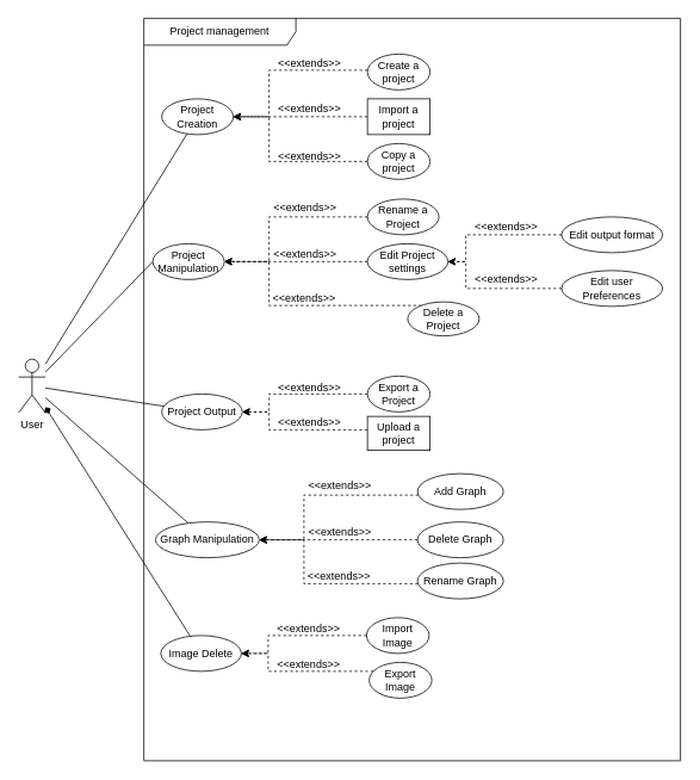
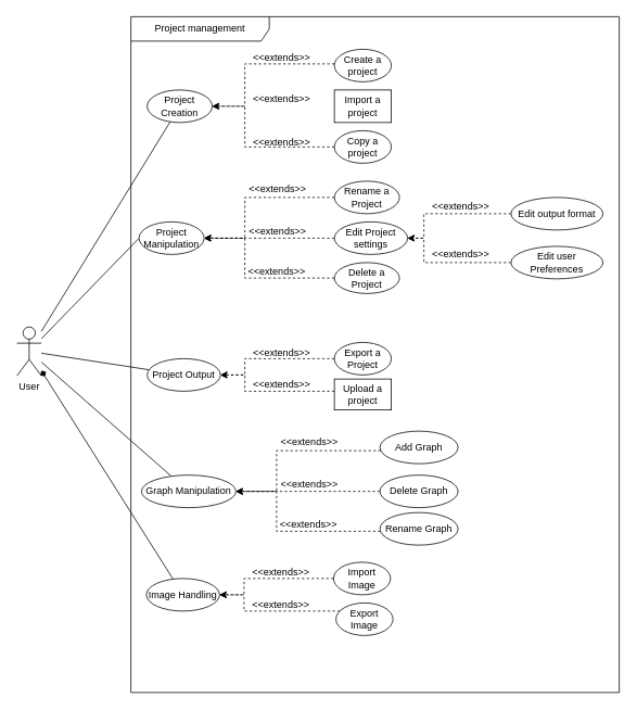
- <mxCell id="8" style="edgeStyle=orthogonalEdgeStyle;rounded=0;orthogonalLoop=1;jettySize=auto;html=1;entryX=1;entryY=0.5;entryDx=0;entryDy=0;dashed=1;" edge="1" parent="1" source="29" target="9"><mxGeometry relative="1" as="geometry"><Array as="points" /></mxGeometry></mxCell>
- <mxCell id="18" value="Delete a Project" style="ellipse;whiteSpace=wrap;html=1;" vertex="1" parent="1"><mxGeometry x="455" y="337" width="80" height="38" as="geometry" /></mxCell>
+ <mxCell id="18" value="Delete a Project" style="ellipse;whiteSpace=wrap;html=1;" vertex="1" parent="1"><mxGeometry x="410" y="322" width="80" height="38" as="geometry" /></mxCell>
- <mxCell id="51" value="Image Delete" style="ellipse;whiteSpace=wrap;html=1;" vertex="1" parent="1"><mxGeometry x="179" y="710" width="90" height="40" as="geometry" /></mxCell>
+ <mxCell id="51" value="Image Handling" style="ellipse;whiteSpace=wrap;html=1;" vertex="1" parent="1"><mxGeometry x="179" y="710" width="90" height="40" as="geometry" /></mxCell>
